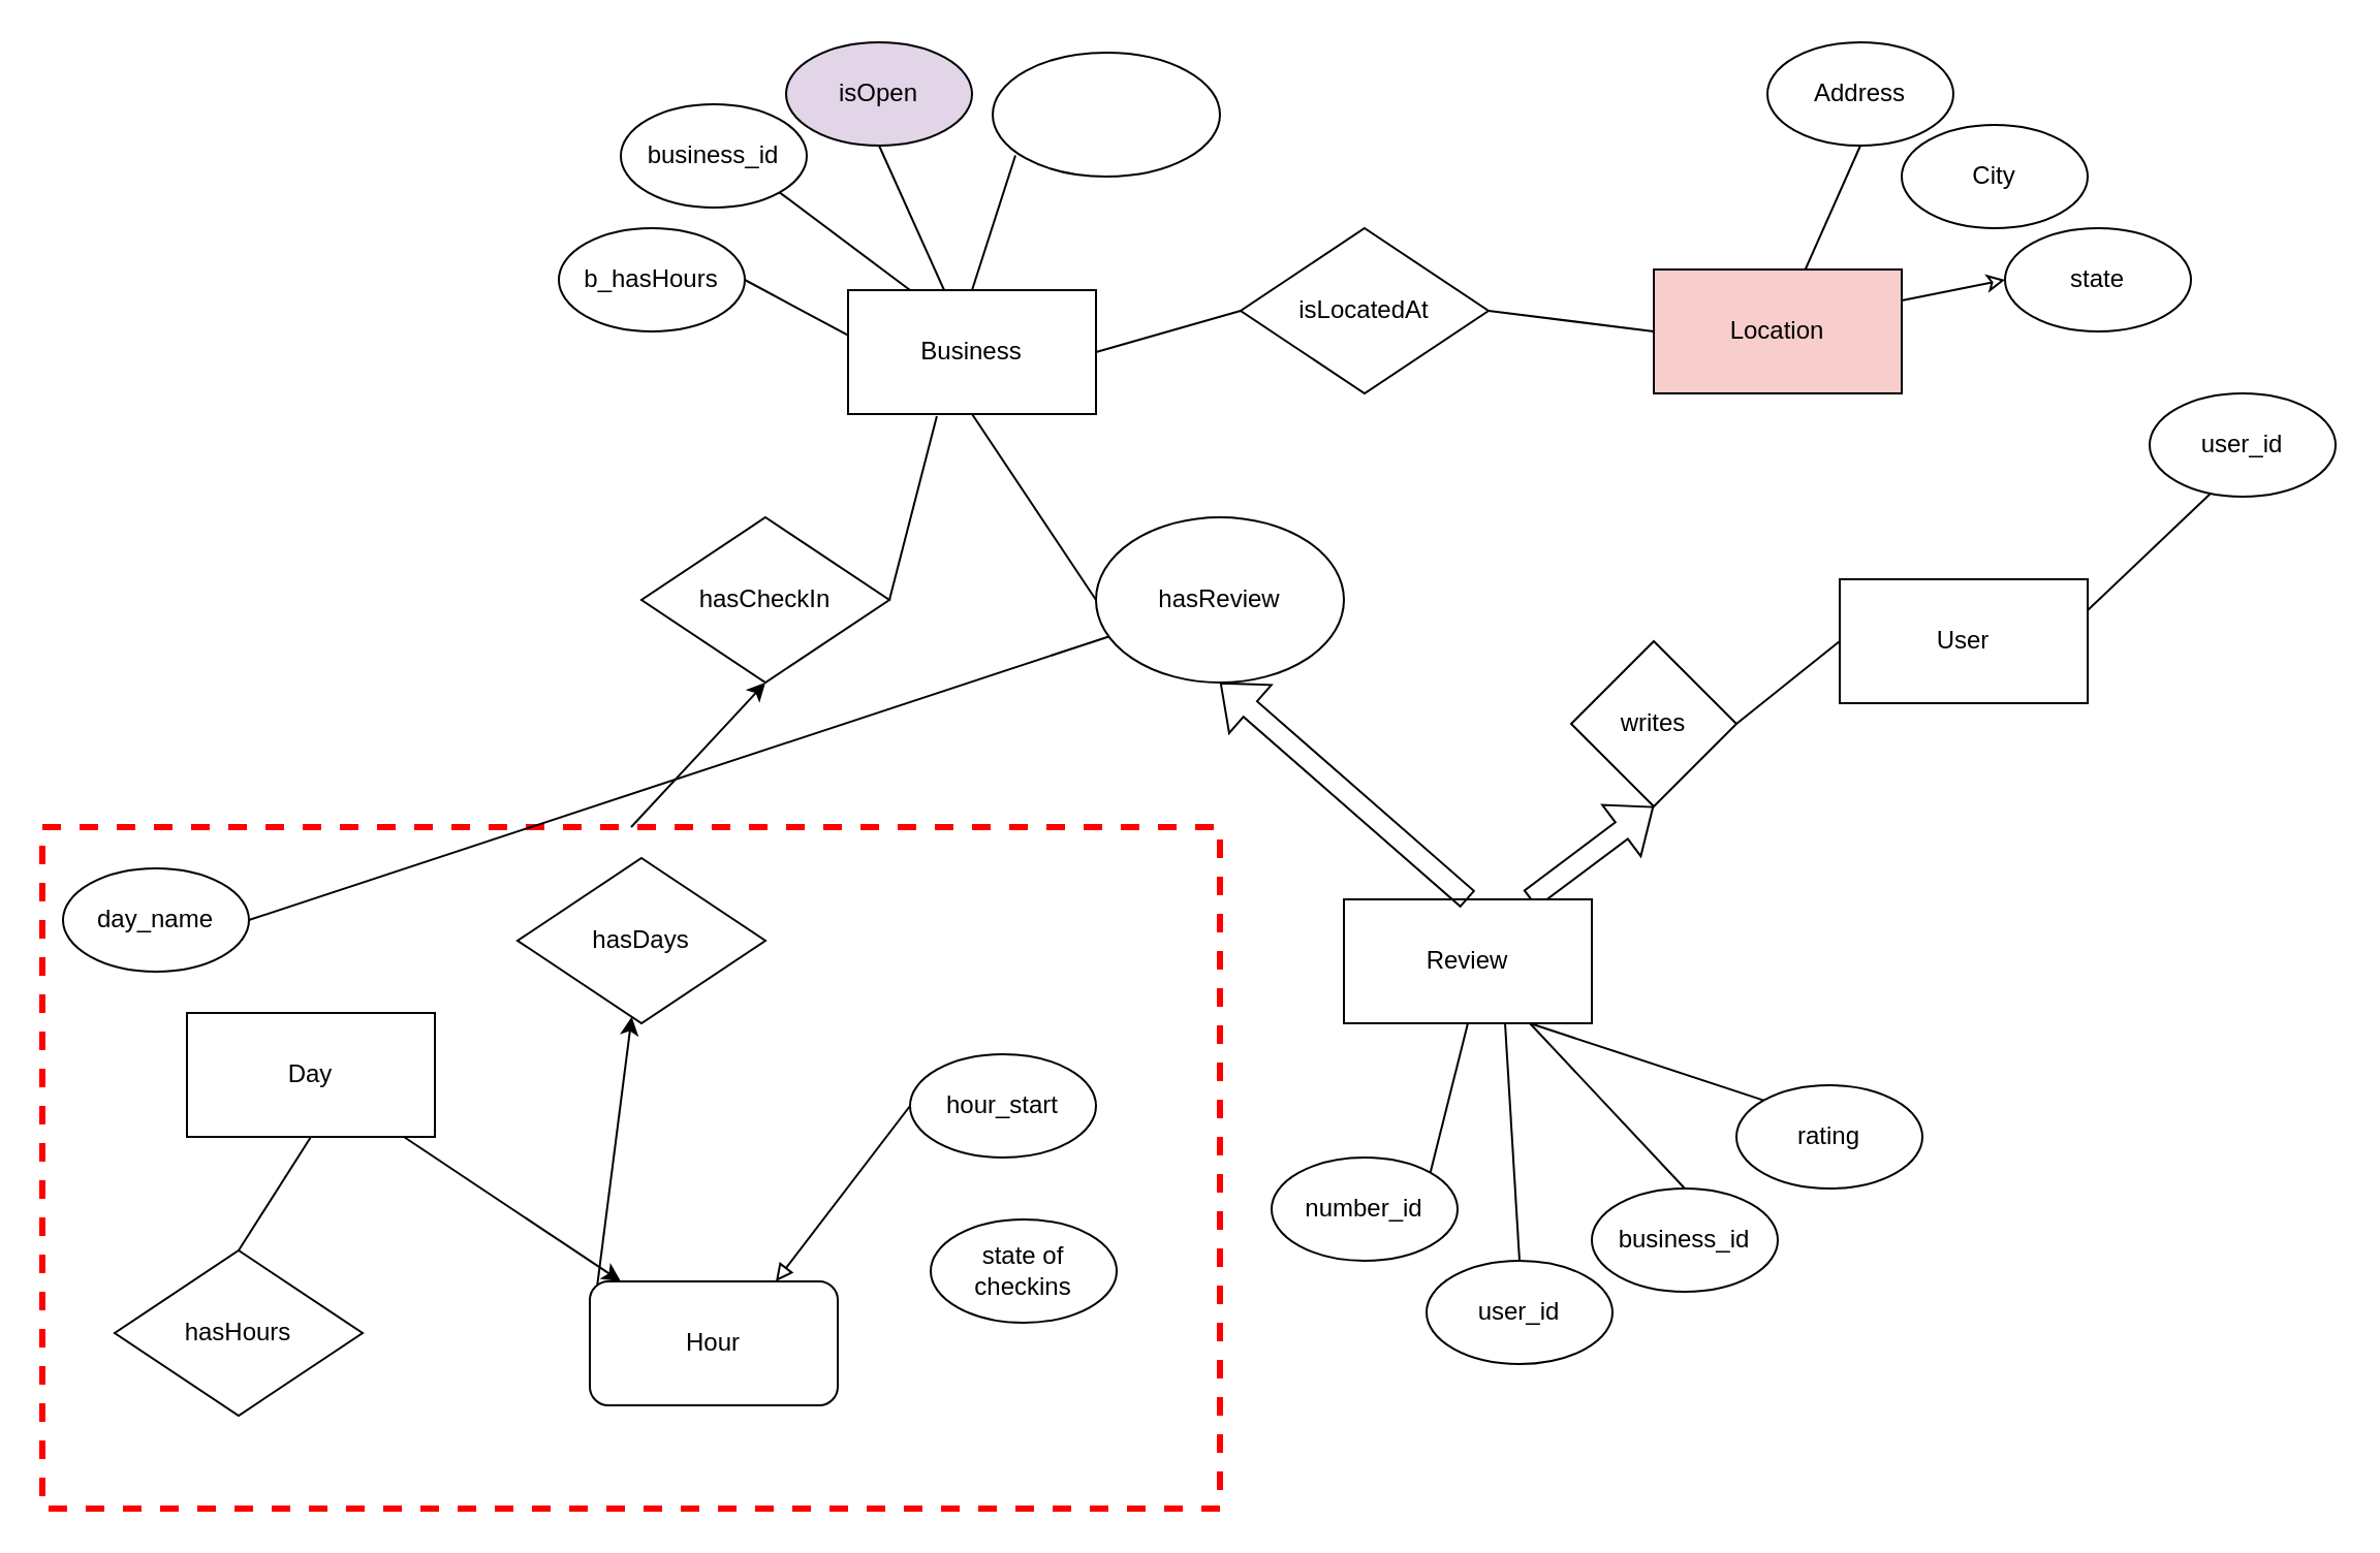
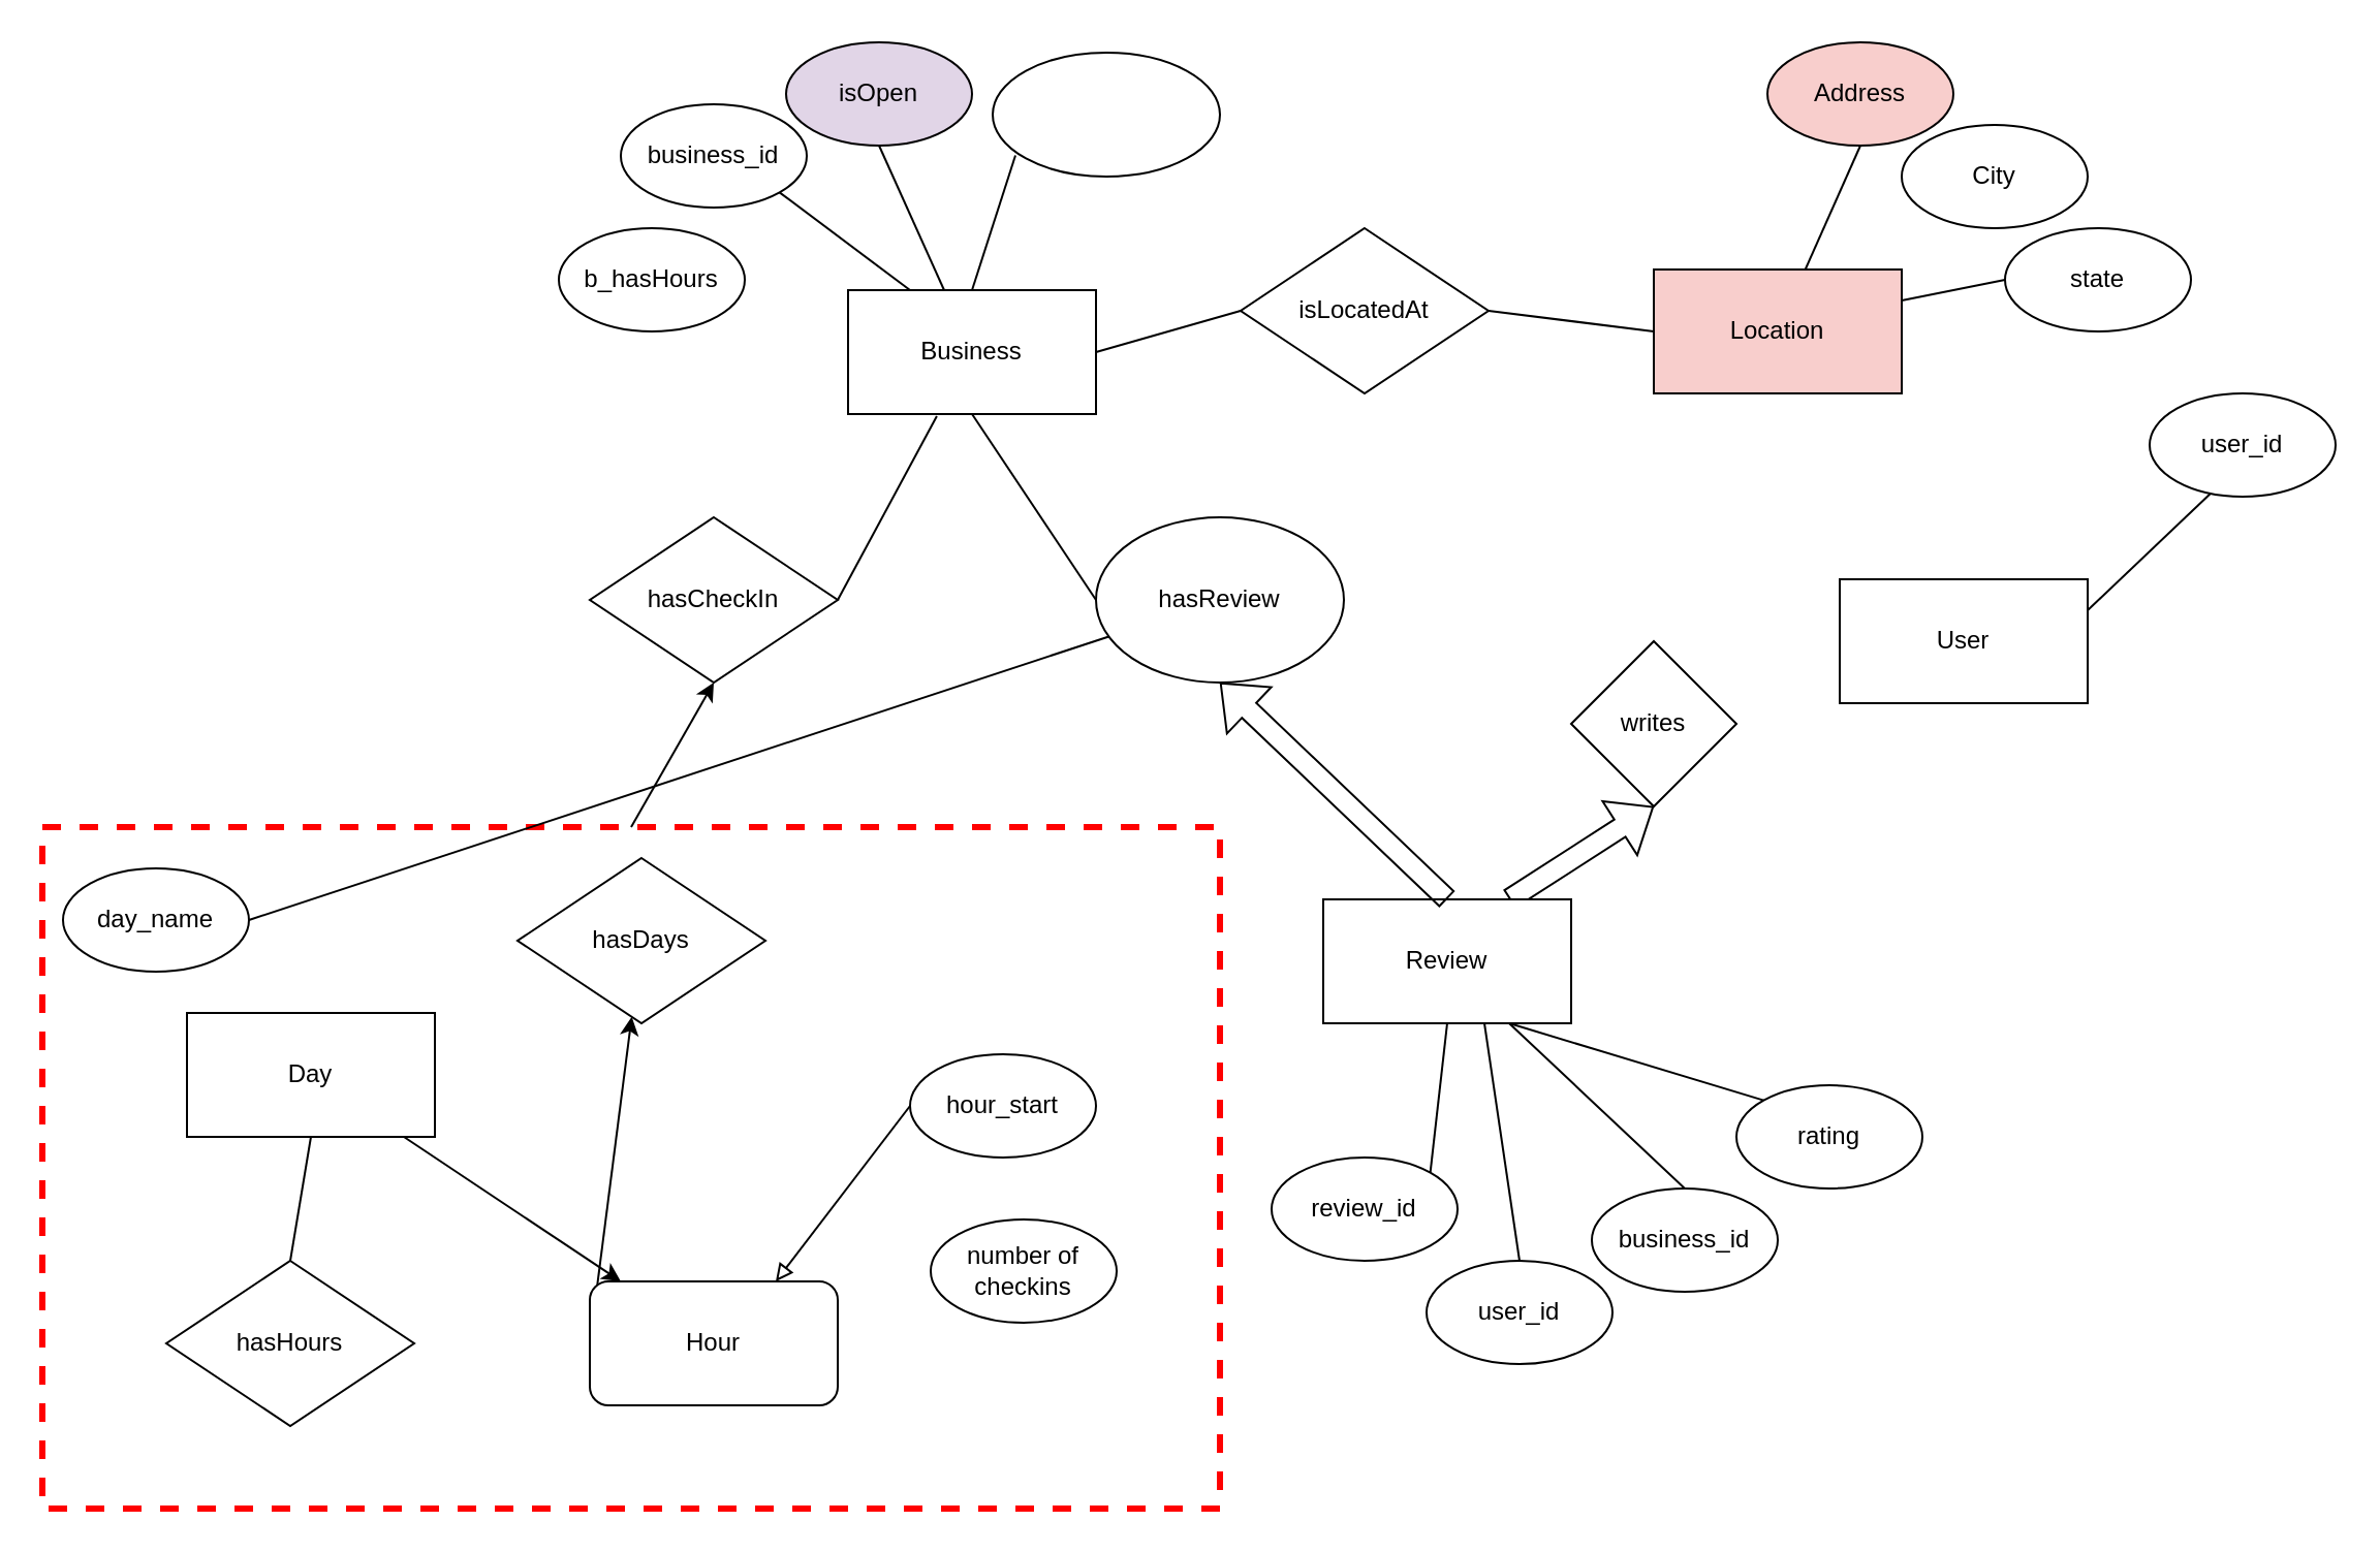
- <mxCell id="8" value="&lt;div&gt;Address&lt;/div&gt;" style="ellipse;whiteSpace=wrap;html=1;" vertex="1" parent="1"><mxGeometry x="855" y="20" width="90" height="50" as="geometry" /></mxCell>
+ <mxCell id="8" value="&lt;div&gt;Address&lt;/div&gt;" style="ellipse;whiteSpace=wrap;html=1;fillColor=#f8cecc;" vertex="1" parent="1"><mxGeometry x="855" y="20" width="90" height="50" as="geometry" /></mxCell>
- <mxCell id="3" style="edgeStyle=none;rounded=0;orthogonalLoop=1;jettySize=auto;html=1;exitX=1;exitY=0.25;exitDx=0;exitDy=0;entryX=0;entryY=0.5;entryDx=0;entryDy=0;endArrow=classic;endFill=0;" edge="1" parent="1" source="4" target="10"><mxGeometry relative="1" as="geometry" /></mxCell>
+ <mxCell id="3" style="edgeStyle=none;rounded=0;orthogonalLoop=1;jettySize=auto;html=1;exitX=1;exitY=0.25;exitDx=0;exitDy=0;entryX=0;entryY=0.5;entryDx=0;entryDy=0;endArrow=none;endFill=0;" edge="1" parent="1" source="4" target="10"><mxGeometry relative="1" as="geometry" /></mxCell>
- <mxCell id="5" style="edgeStyle=none;rounded=0;orthogonalLoop=1;jettySize=auto;html=1;exitX=1;exitY=0.5;exitDx=0;exitDy=0;entryX=0.017;entryY=0.383;entryDx=0;entryDy=0;endArrow=none;endFill=0;entryPerimeter=0;" edge="1" parent="1" source="6" target="13"><mxGeometry relative="1" as="geometry" /></mxCell>
- <mxCell id="43" value="hasCheckIn" style="rhombus;whiteSpace=wrap;html=1;" vertex="1" parent="1"><mxGeometry x="310" y="250" width="120" height="80" as="geometry" /></mxCell>
+ <mxCell id="43" value="hasCheckIn" style="rhombus;whiteSpace=wrap;html=1;" vertex="1" parent="1"><mxGeometry x="285" y="250" width="120" height="80" as="geometry" /></mxCell>
- <mxCell id="19" style="edgeStyle=none;rounded=0;orthogonalLoop=1;jettySize=auto;html=1;exitX=0;exitY=0.5;exitDx=0;exitDy=0;entryX=1;entryY=0.5;entryDx=0;entryDy=0;endArrow=none;endFill=0;" edge="1" parent="1" source="20" target="22"><mxGeometry relative="1" as="geometry" /></mxCell>
- <mxCell id="24" value="Review" style="rounded=0;whiteSpace=wrap;html=1;" vertex="1" parent="1"><mxGeometry x="650" y="435" width="120" height="60" as="geometry" /></mxCell>
+ <mxCell id="24" value="Review" style="rounded=0;whiteSpace=wrap;html=1;" vertex="1" parent="1"><mxGeometry x="640" y="435" width="120" height="60" as="geometry" /></mxCell>
- <mxCell id="26" value="number_id" style="ellipse;whiteSpace=wrap;html=1;" vertex="1" parent="1"><mxGeometry x="615" y="560" width="90" height="50" as="geometry" /></mxCell>
+ <mxCell id="26" value="review_id" style="ellipse;whiteSpace=wrap;html=1;" vertex="1" parent="1"><mxGeometry x="615" y="560" width="90" height="50" as="geometry" /></mxCell>
- <mxCell id="55" value="state of checkins" style="ellipse;whiteSpace=wrap;html=1;" vertex="1" parent="1"><mxGeometry x="450" y="590" width="90" height="50" as="geometry" /></mxCell>
+ <mxCell id="55" value="number of checkins" style="ellipse;whiteSpace=wrap;html=1;" vertex="1" parent="1"><mxGeometry x="450" y="590" width="90" height="50" as="geometry" /></mxCell>
- <mxCell id="50" value="hasHours" style="rhombus;whiteSpace=wrap;html=1;" vertex="1" parent="1"><mxGeometry x="55" y="605" width="120" height="80" as="geometry" /></mxCell>
+ <mxCell id="50" value="hasHours" style="rhombus;whiteSpace=wrap;html=1;" vertex="1" parent="1"><mxGeometry x="80" y="610" width="120" height="80" as="geometry" /></mxCell>
